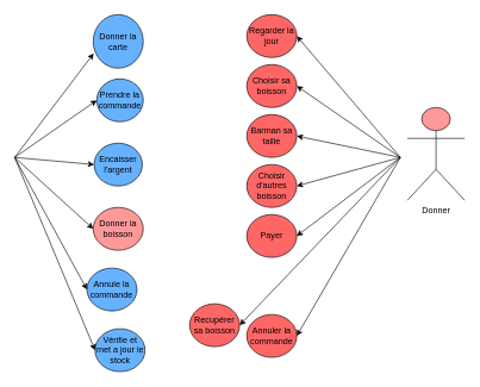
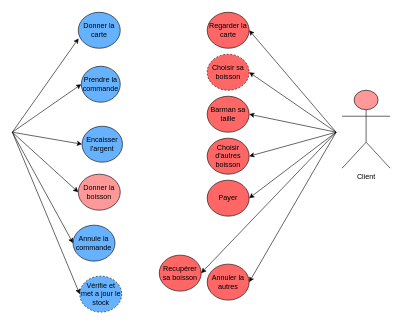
- <mxCell id="11" value="Regarder la jour" style="ellipse;whiteSpace=wrap;html=1;fillColor=#FF6666;" vertex="1" parent="1"><mxGeometry x="345" y="20" width="70" height="60" as="geometry" /></mxCell>
+ <mxCell id="11" value="Regarder la carte" style="ellipse;whiteSpace=wrap;html=1;fillColor=#FF6666;" vertex="1" parent="1"><mxGeometry x="345" y="20" width="70" height="60" as="geometry" /></mxCell>
- <mxCell id="7" value="Donner la carte" style="ellipse;whiteSpace=wrap;html=1;fillColor=#66B2FF;" vertex="1" parent="1"><mxGeometry x="130" y="20" width="70" height="75" as="geometry" /></mxCell>
+ <mxCell id="7" value="Donner la carte" style="ellipse;whiteSpace=wrap;html=1;fillColor=#66B2FF;" vertex="1" parent="1"><mxGeometry x="130" y="20" width="70" height="60" as="geometry" /></mxCell>
- <mxCell id="12" value="Choisir sa boisson" style="ellipse;whiteSpace=wrap;html=1;fillColor=#FF6666;" vertex="1" parent="1"><mxGeometry x="345" y="90" width="70" height="60" as="geometry" /></mxCell>
+ <mxCell id="12" value="Choisir sa boisson" style="ellipse;whiteSpace=wrap;html=1;fillColor=#FF6666;dashed=1;" vertex="1" parent="1"><mxGeometry x="345" y="90" width="70" height="60" as="geometry" /></mxCell>
- <mxCell id="9" value="Encaisser l'argent" style="ellipse;whiteSpace=wrap;html=1;fillColor=#66B2FF;" vertex="1" parent="1"><mxGeometry x="131.25" y="200" width="67.5" height="60" as="geometry" /></mxCell>
+ <mxCell id="9" value="Encaisser l'argent" style="ellipse;whiteSpace=wrap;html=1;fillColor=#66B2FF;" vertex="1" parent="1"><mxGeometry x="136.25" y="210" width="67.5" height="60" as="geometry" /></mxCell>
- <mxCell id="2" value="Donner" style="shape=umlActor;verticalLabelPosition=bottom;verticalAlign=top;html=1;outlineConnect=0;fillColor=#FF9999;" vertex="1" parent="1"><mxGeometry x="570" y="150" width="80" height="130" as="geometry" /></mxCell>
+ <mxCell id="2" value="Client" style="shape=umlActor;verticalLabelPosition=bottom;verticalAlign=top;html=1;outlineConnect=0;fillColor=#FF9999;" vertex="1" parent="1"><mxGeometry x="570" y="150" width="80" height="130" as="geometry" /></mxCell>
- <mxCell id="16" value="Annuler la commande" style="ellipse;whiteSpace=wrap;html=1;fillColor=#FF6666;" vertex="1" parent="1"><mxGeometry x="345" y="440" width="70" height="60" as="geometry" /></mxCell>
+ <mxCell id="16" value="Annuler la autres" style="ellipse;whiteSpace=wrap;html=1;fillColor=#FF6666;" vertex="1" parent="1"><mxGeometry x="345" y="440" width="70" height="60" as="geometry" /></mxCell>
- <mxCell id="27" value="Vérifie et met a jour le stock" style="ellipse;whiteSpace=wrap;html=1;fillColor=#66B2FF;" vertex="1" parent="1"><mxGeometry x="132.5" y="460" width="70" height="60" as="geometry" /></mxCell>
+ <mxCell id="27" value="Vérifie et met a jour le stock" style="ellipse;whiteSpace=wrap;html=1;fillColor=#66B2FF;dashed=1;" vertex="1" parent="1"><mxGeometry x="132.5" y="460" width="70" height="60" as="geometry" /></mxCell>
